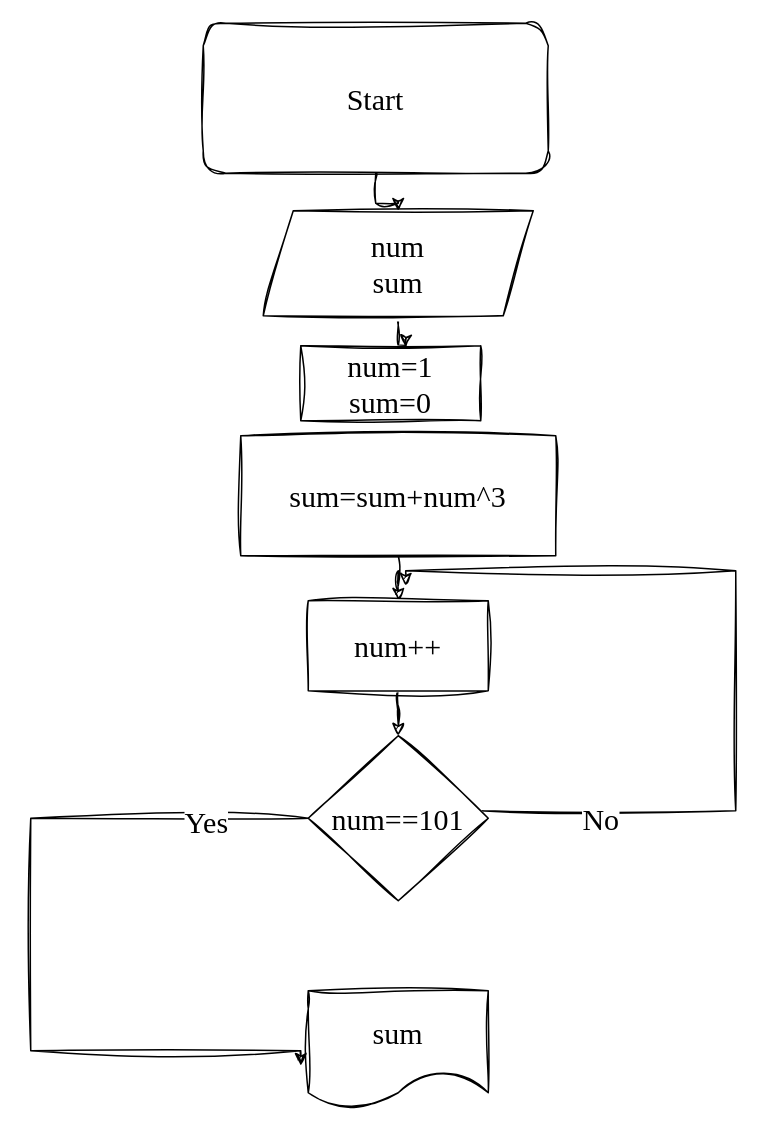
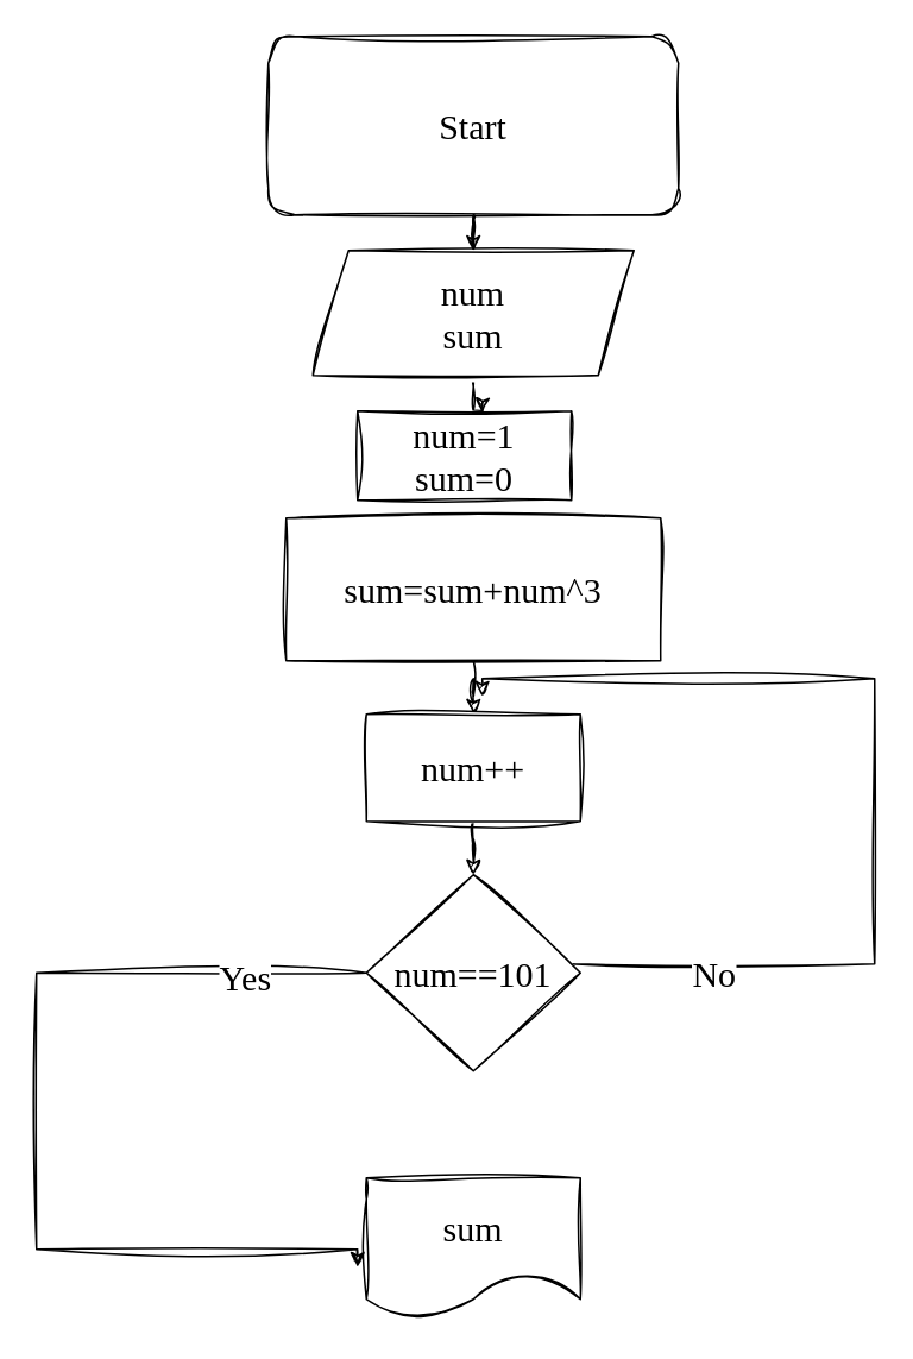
- <mxCell id="3" value="Start" style="rounded=1;whiteSpace=wrap;html=1;sketch=1;hachureGap=4;jiggle=2;curveFitting=1;fontFamily=Architects Daughter;fontSource=https%3A%2F%2Ffonts.googleapis.com%2Fcss%3Ffamily%3DArchitects%2BDaughter;fontSize=20;" vertex="1" parent="1"><mxGeometry x="135" y="15" width="230" height="100" as="geometry" /></mxCell>
+ <mxCell id="3" value="Start" style="rounded=1;whiteSpace=wrap;html=1;sketch=1;hachureGap=4;jiggle=2;curveFitting=1;fontFamily=Architects Daughter;fontSource=https%3A%2F%2Ffonts.googleapis.com%2Fcss%3Ffamily%3DArchitects%2BDaughter;fontSize=20;" vertex="1" parent="1"><mxGeometry x="150" y="20" width="230" height="100" as="geometry" /></mxCell>
